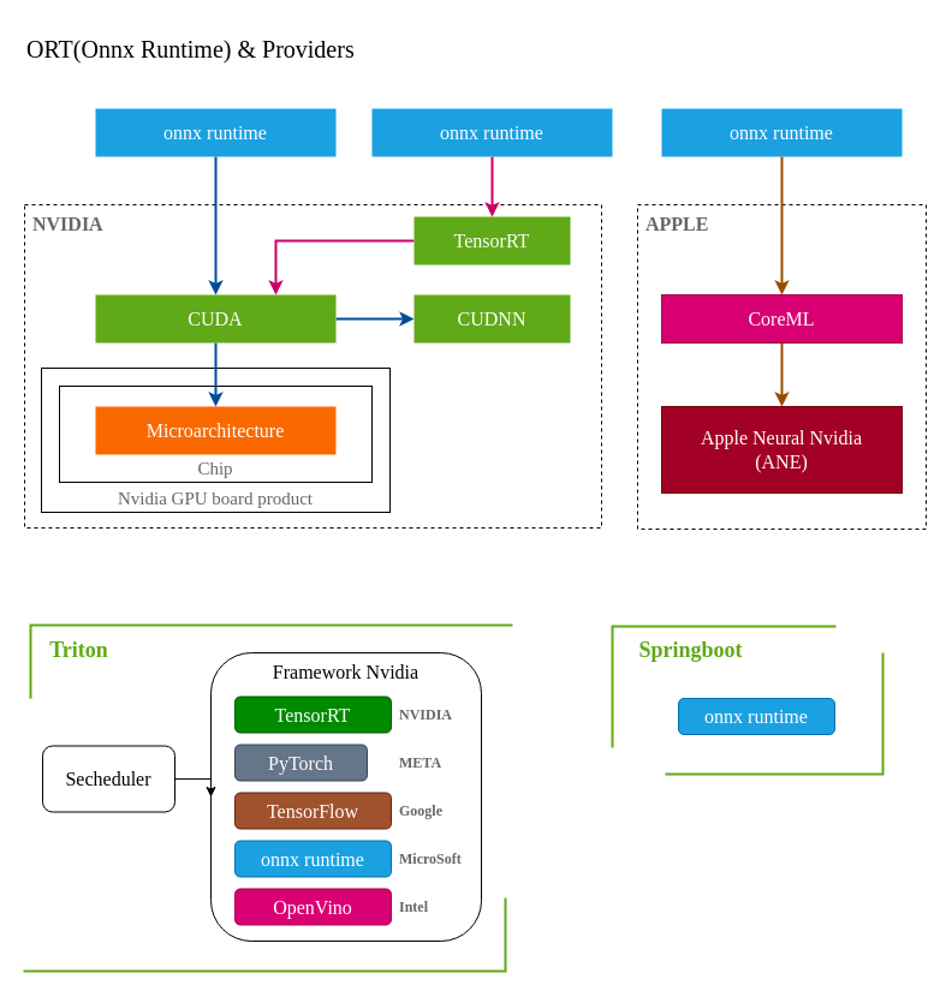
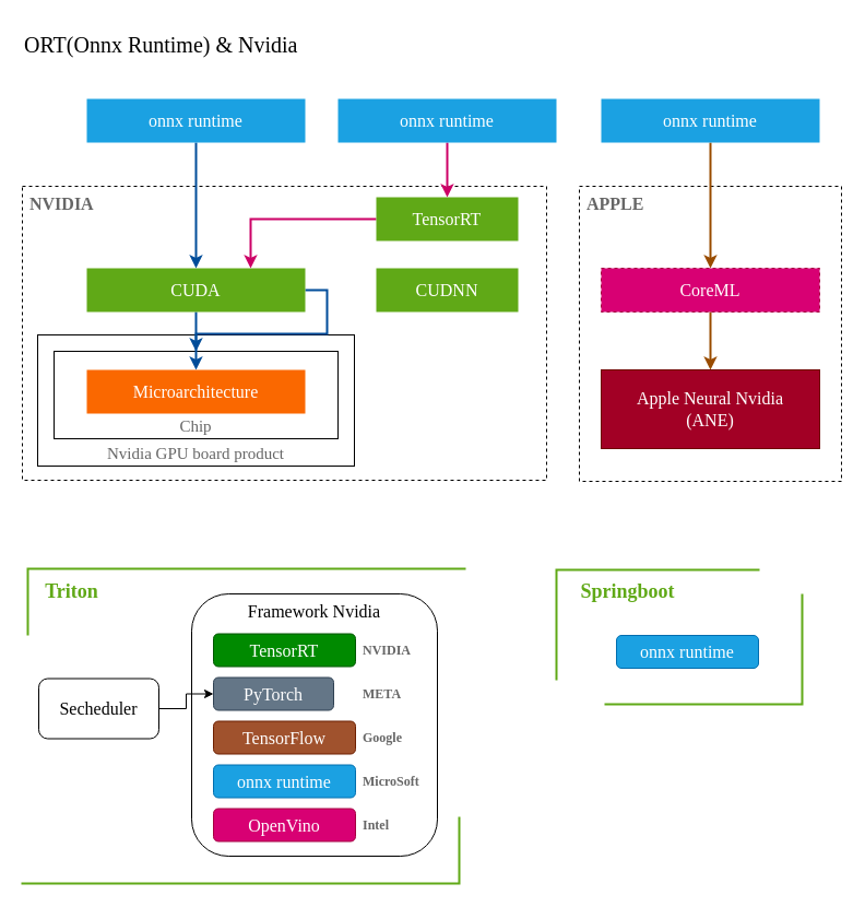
- <mxCell id="42" value="ORT(Onnx Runtime) &amp;amp; Providers" style="text;html=1;align=left;verticalAlign=middle;resizable=0;points=[];autosize=1;strokeColor=none;fillColor=none;fontFamily=Monaco;fontSize=20;" parent="1" vertex="1"><mxGeometry x="20" y="20" width="370" height="40" as="geometry" /></mxCell>
+ <mxCell id="42" value="ORT(Onnx Runtime) &amp;amp; Nvidia" style="text;html=1;align=left;verticalAlign=middle;resizable=0;points=[];autosize=1;strokeColor=none;fillColor=none;fontFamily=Monaco;fontSize=20;" parent="1" vertex="1"><mxGeometry x="20" y="20" width="370" height="40" as="geometry" /></mxCell>
- <mxCell id="7" style="edgeStyle=orthogonalEdgeStyle;rounded=0;hachureGap=4;orthogonalLoop=1;jettySize=auto;html=1;exitX=1;exitY=0.5;exitDx=0;exitDy=0;entryX=0;entryY=0.5;entryDx=0;entryDy=0;fontFamily=Monaco;fontSize=16;fontColor=#FFFFFF;strokeWidth=2;strokeColor=#004C99;" parent="1" source="9" target="13" edge="1"><mxGeometry relative="1" as="geometry" /></mxCell>
+ <mxCell id="7" style="edgeStyle=orthogonalEdgeStyle;rounded=0;hachureGap=4;orthogonalLoop=1;jettySize=auto;html=1;exitX=1;exitY=0.5;exitDx=0;exitDy=0;fontFamily=Monaco;fontSize=16;fontColor=#FFFFFF;strokeWidth=2;strokeColor=#004C99;" parent="1" source="9" target="6" edge="1"><mxGeometry relative="1" as="geometry" /></mxCell>
- <mxCell id="27" value="CoreML" style="rounded=0;whiteSpace=wrap;html=1;hachureGap=4;fontFamily=Monaco;verticalAlign=middle;fillColor=#d80073;strokeColor=#A50040;fontSize=16;fontColor=#ffffff;" parent="1" vertex="1"><mxGeometry x="550" y="245" width="200" height="40" as="geometry" /></mxCell>
+ <mxCell id="27" value="CoreML" style="rounded=0;whiteSpace=wrap;html=1;hachureGap=4;fontFamily=Monaco;verticalAlign=middle;fillColor=#d80073;strokeColor=#A50040;fontSize=16;fontColor=#ffffff;dashed=1;" parent="1" vertex="1"><mxGeometry x="550" y="245" width="200" height="40" as="geometry" /></mxCell>
- <mxCell id="16" style="edgeStyle=orthogonalEdgeStyle;rounded=0;orthogonalLoop=1;jettySize=auto;html=1;exitX=1;exitY=0.5;exitDx=0;exitDy=0;entryX=0;entryY=0.5;entryDx=0;entryDy=0;" parent="1" source="17" target="3" edge="1"><mxGeometry relative="1" as="geometry" /></mxCell>
+ <mxCell id="16" style="edgeStyle=orthogonalEdgeStyle;rounded=0;orthogonalLoop=1;jettySize=auto;html=1;exitX=1;exitY=0.5;exitDx=0;exitDy=0;" parent="1" source="17" target="19" edge="1"><mxGeometry relative="1" as="geometry" /></mxCell>
